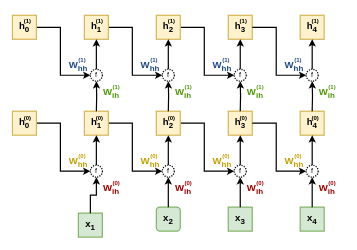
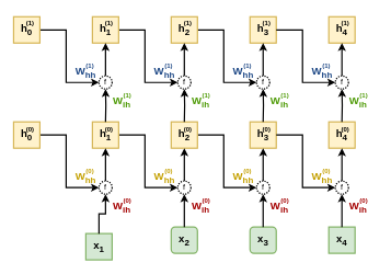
- <mxCell id="18" value="&lt;font style=&quot;font-size: 16px;&quot;&gt;&lt;b&gt;x&lt;sub&gt;3&lt;/sub&gt;&lt;/b&gt;&lt;/font&gt;" style="rounded=0;whiteSpace=wrap;html=1;strokeWidth=2;fillColor=#d5e8d4;strokeColor=#82b366;" vertex="1" parent="1"><mxGeometry x="380" y="345" width="40" height="40" as="geometry" /></mxCell>
+ <mxCell id="18" value="&lt;font style=&quot;font-size: 16px;&quot;&gt;&lt;b&gt;x&lt;sub&gt;3&lt;/sub&gt;&lt;/b&gt;&lt;/font&gt;" style="whiteSpace=wrap;html=1;strokeWidth=2;fillColor=#d5e8d4;strokeColor=#82b366;rounded=1;" vertex="1" parent="1"><mxGeometry x="380" y="345" width="40" height="40" as="geometry" /></mxCell>
